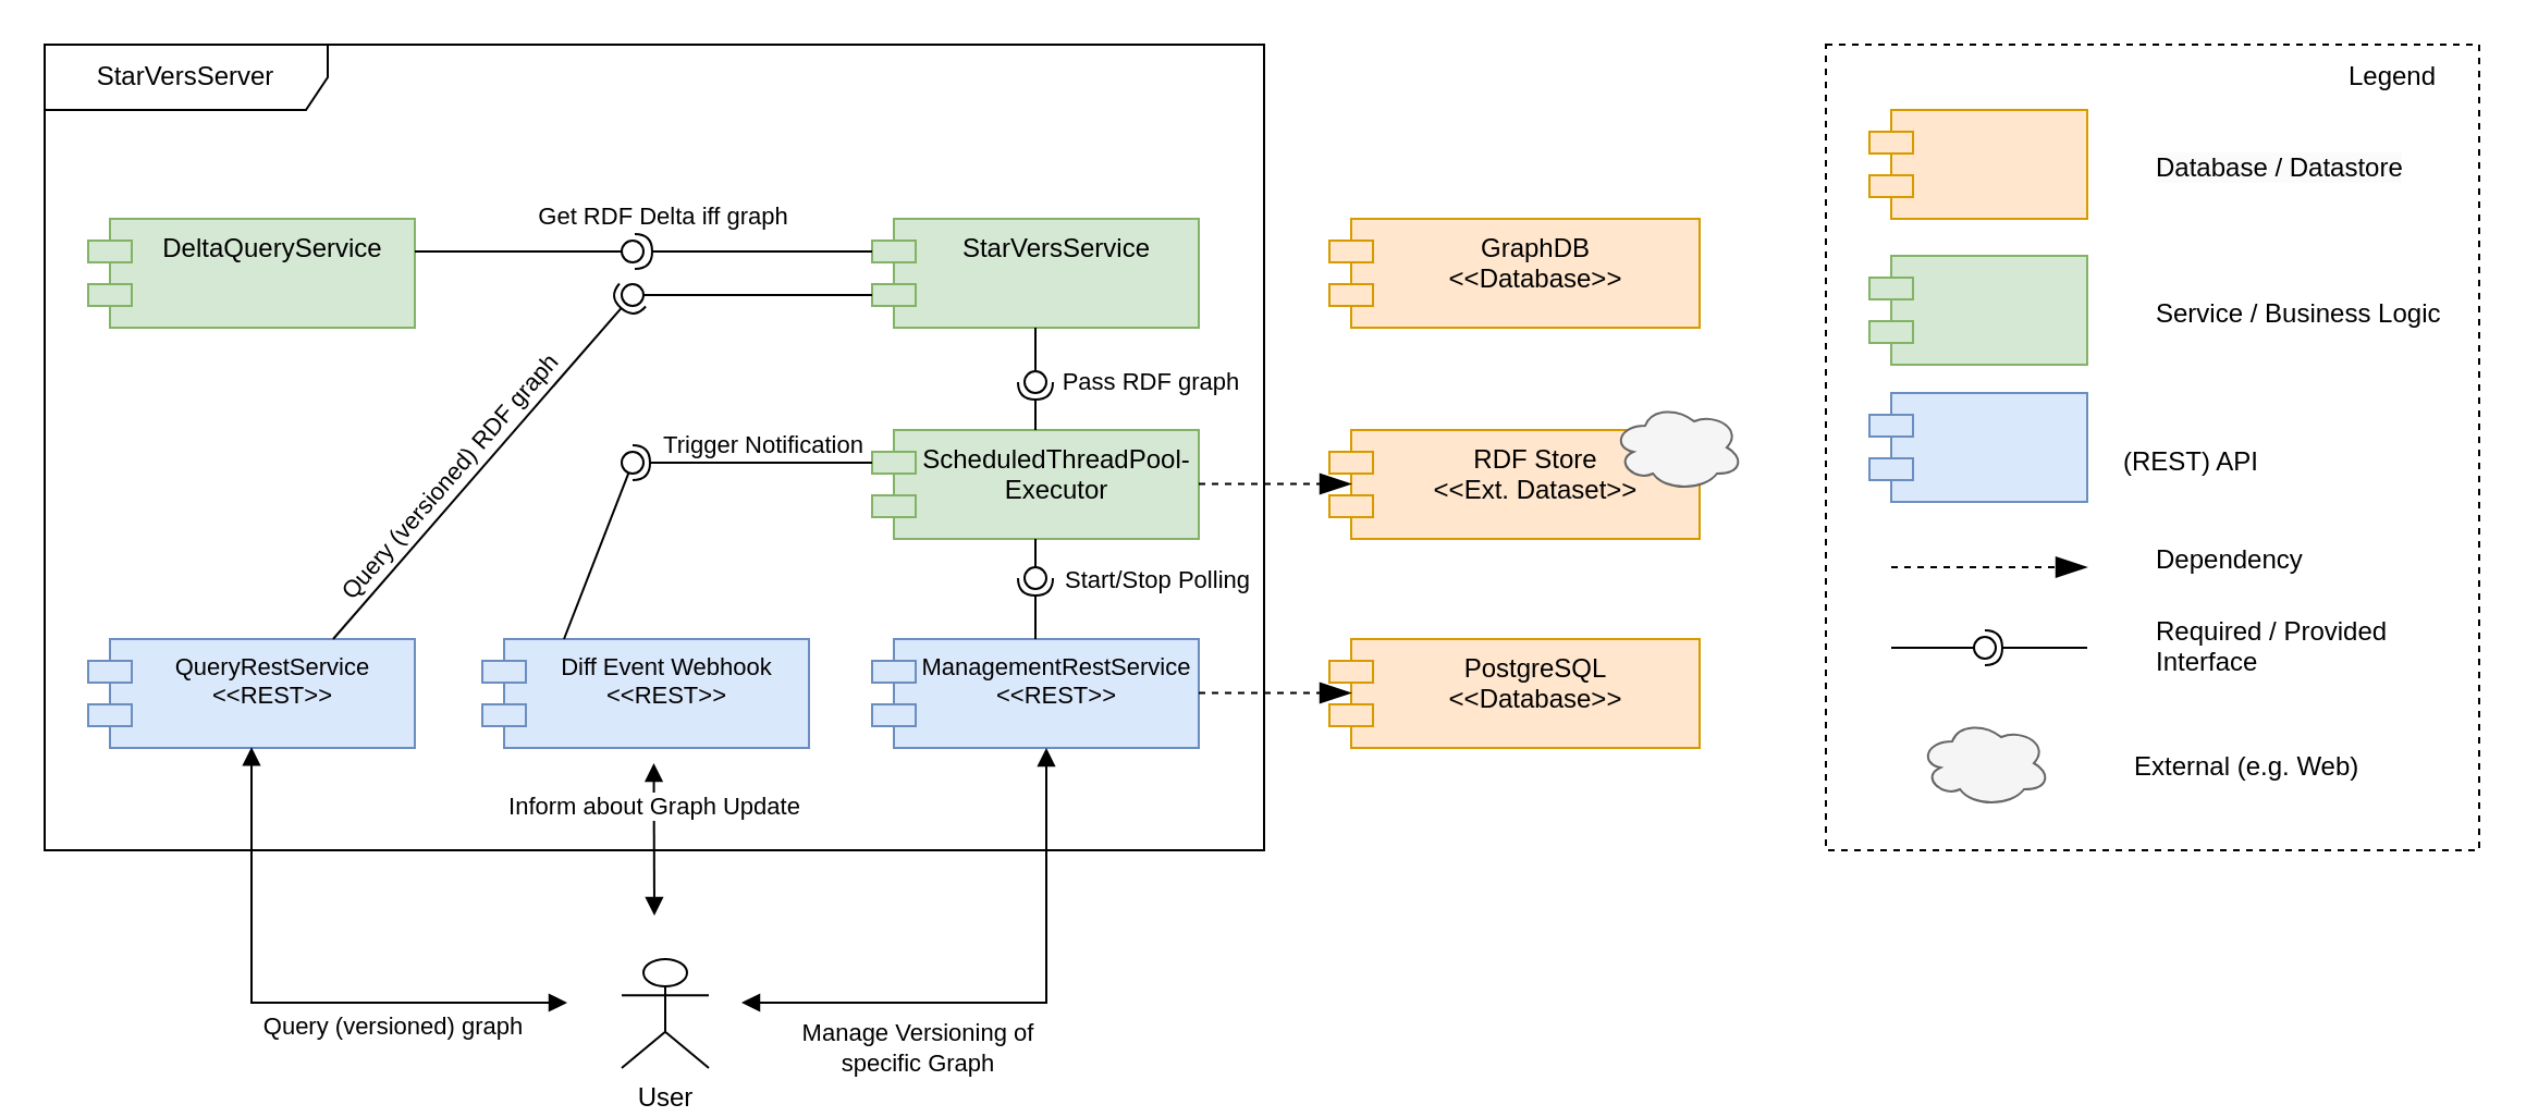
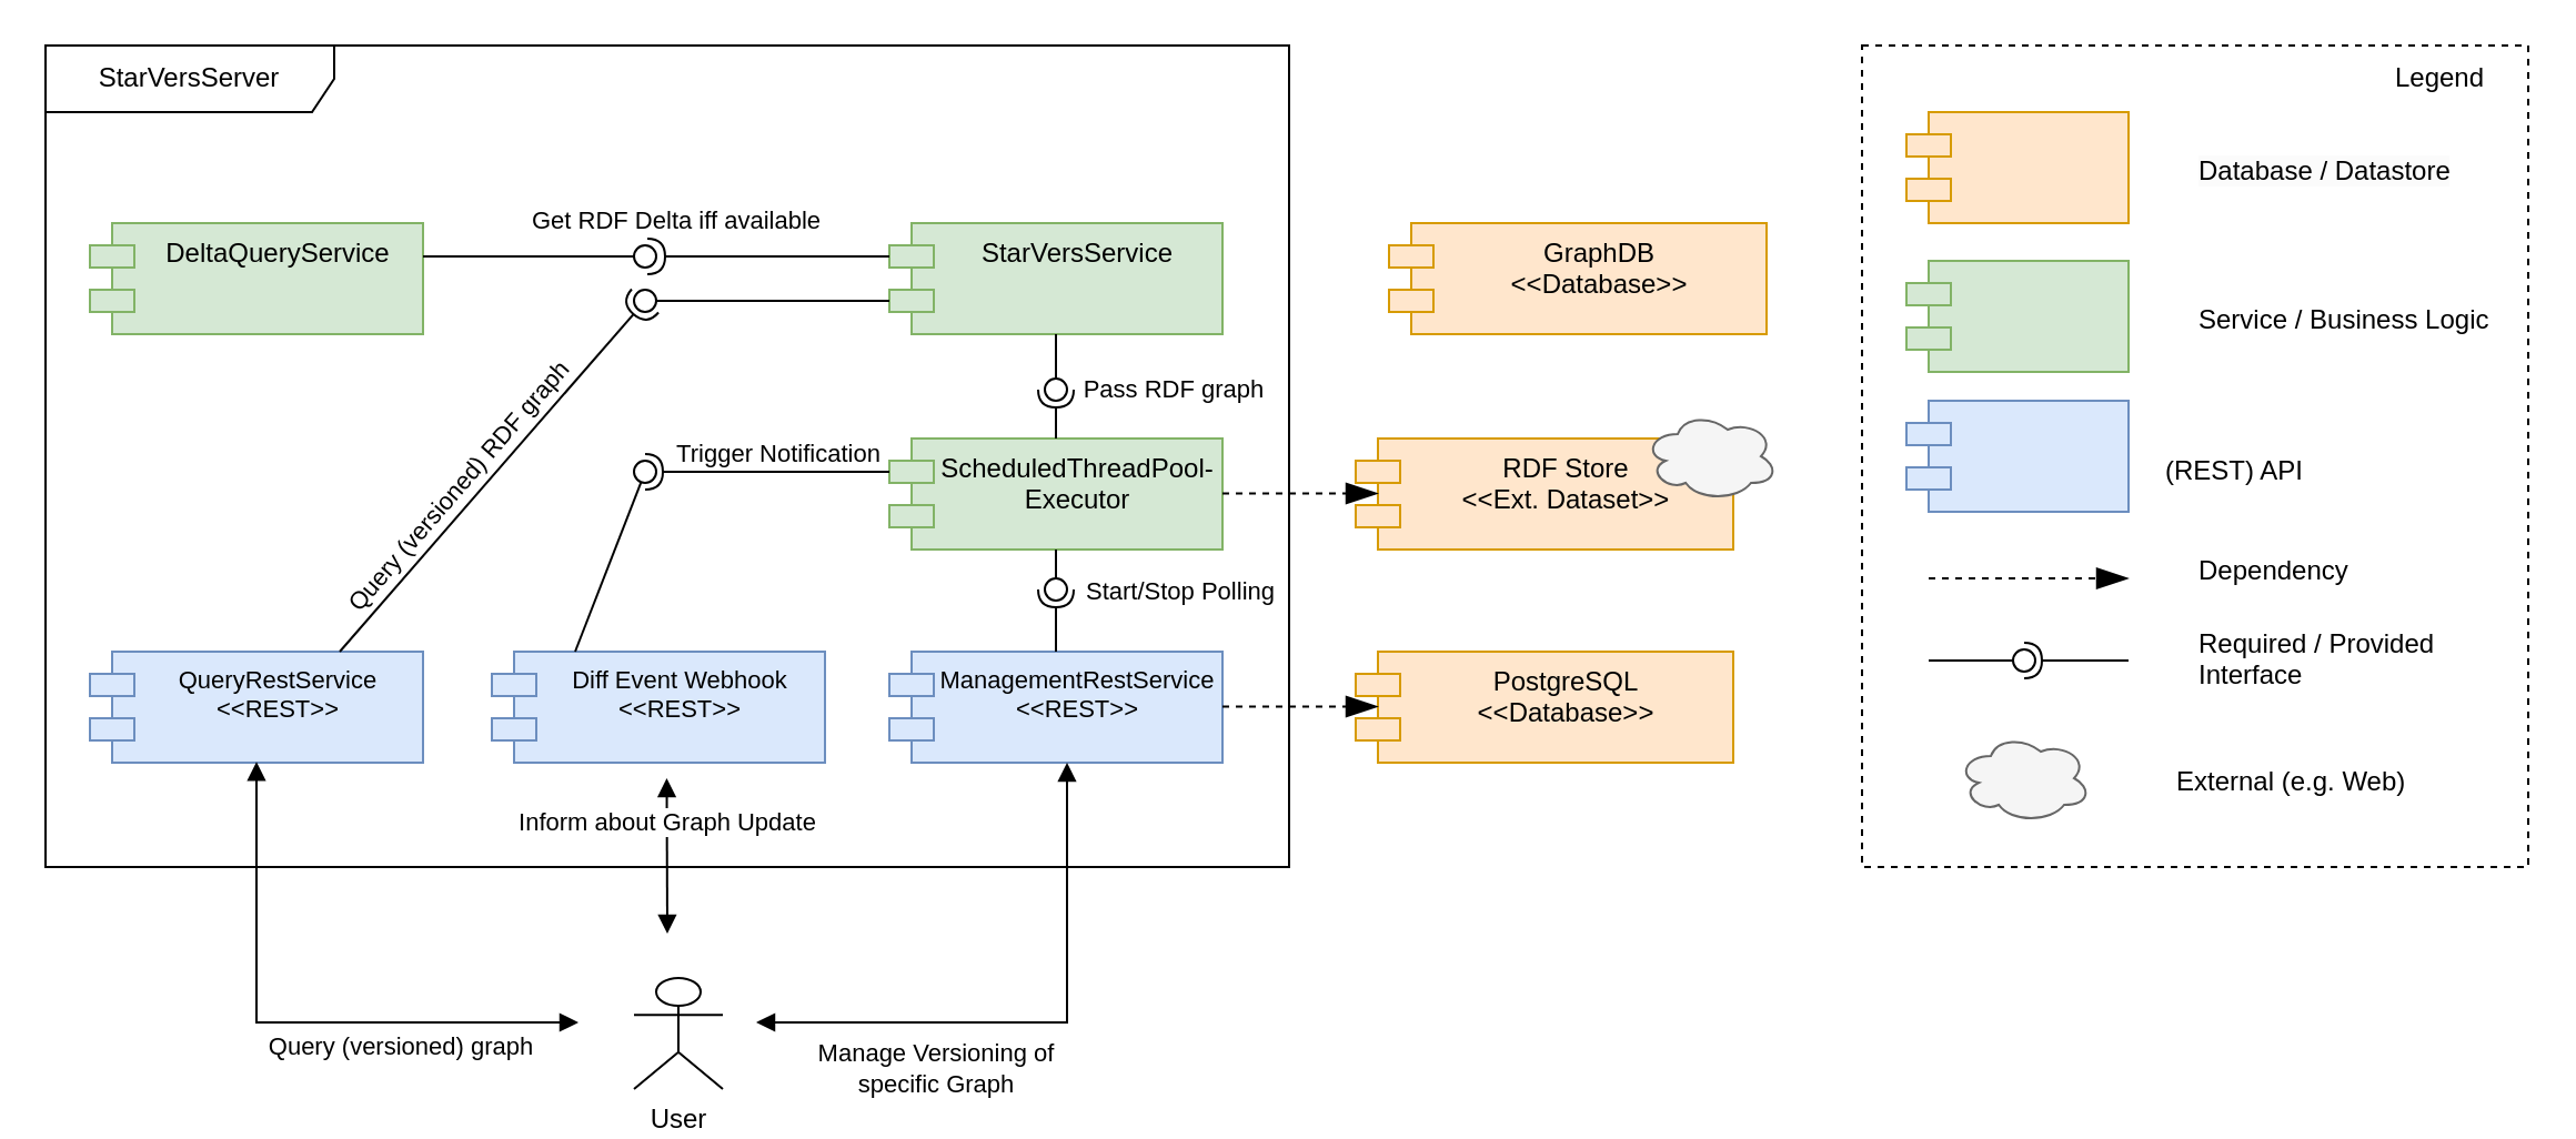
- <mxCell id="16" value="Get RDF Delta iff graph" style="text;html=1;align=center;verticalAlign=middle;resizable=0;points=[];autosize=1;strokeColor=none;fillColor=none;fontSize=11;" parent="1" vertex="1"><mxGeometry x="229" y="84" width="150" height="30" as="geometry" /></mxCell>
+ <mxCell id="16" value="Get RDF Delta iff available" style="text;html=1;align=center;verticalAlign=middle;resizable=0;points=[];autosize=1;strokeColor=none;fillColor=none;fontSize=11;" parent="1" vertex="1"><mxGeometry x="229" y="84" width="150" height="30" as="geometry" /></mxCell>
- <mxCell id="5" value="&lt;div&gt;GraphDB&lt;/div&gt;&amp;lt;&amp;lt;Database&amp;gt;&amp;gt;" style="shape=module;align=left;spacingLeft=20;align=center;verticalAlign=top;whiteSpace=wrap;html=1;fillColor=#ffe6cc;strokeColor=#d79b00;" parent="1" vertex="1"><mxGeometry x="610" y="100" width="170" height="50" as="geometry" /></mxCell>
+ <mxCell id="5" value="&lt;div&gt;GraphDB&lt;/div&gt;&amp;lt;&amp;lt;Database&amp;gt;&amp;gt;" style="shape=module;align=left;spacingLeft=20;align=center;verticalAlign=top;whiteSpace=wrap;html=1;fillColor=#ffe6cc;strokeColor=#d79b00;" parent="1" vertex="1"><mxGeometry x="625" y="100" width="170" height="50" as="geometry" /></mxCell>
